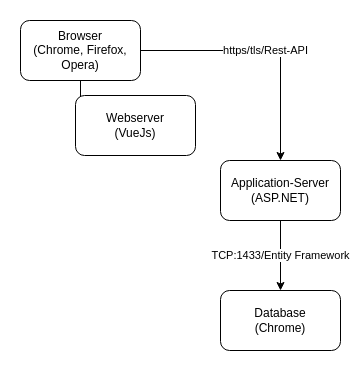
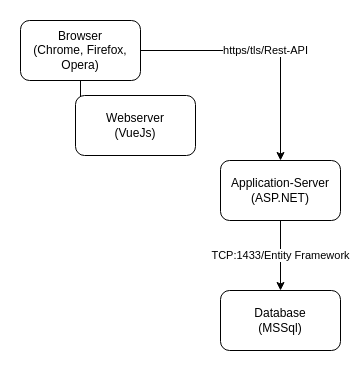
- <mxCell id="8" value="Database&lt;br&gt;(Chrome)" style="rounded=1;whiteSpace=wrap;html=1;" vertex="1" parent="1"><mxGeometry x="220" y="290" width="120" height="60" as="geometry" /></mxCell>
+ <mxCell id="8" value="Database&lt;br&gt;(MSSql)" style="rounded=1;whiteSpace=wrap;html=1;" vertex="1" parent="1"><mxGeometry x="220" y="290" width="120" height="60" as="geometry" /></mxCell>
